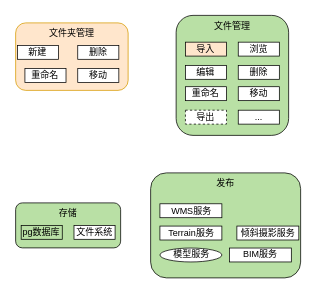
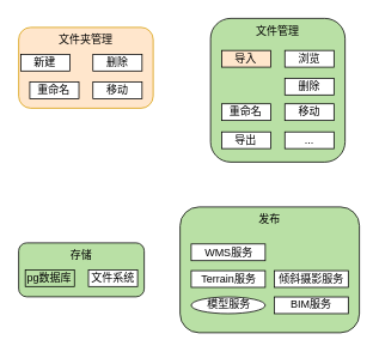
- <mxCell id="14" value="编辑" style="rounded=0;whiteSpace=wrap;html=1;" parent="8" vertex="1"><mxGeometry x="12.396" y="66.662" width="54.783" height="18.571" as="geometry" /></mxCell>
- <mxCell id="15" value="导出" style="rounded=0;whiteSpace=wrap;html=1;dashed=1;" parent="8" vertex="1"><mxGeometry x="12.396" y="126.432" width="54.783" height="18.571" as="geometry" /></mxCell>
+ <mxCell id="15" value="导出" style="rounded=0;whiteSpace=wrap;html=1;" parent="8" vertex="1"><mxGeometry x="12.396" y="126.432" width="54.783" height="18.571" as="geometry" /></mxCell>
- <mxCell id="22" value="倾斜摄影服务" style="rounded=0;html=1;imageHeight=24;imageWidth=28;" parent="18" vertex="1"><mxGeometry x="115" y="70.92" width="82.6" height="18.57" as="geometry" /></mxCell>
+ <mxCell id="22" value="倾斜摄影服务" style="rounded=0;html=1;imageHeight=24;imageWidth=28;" parent="18" vertex="1"><mxGeometry x="105" y="70.92" width="82.6" height="18.57" as="geometry" /></mxCell>
